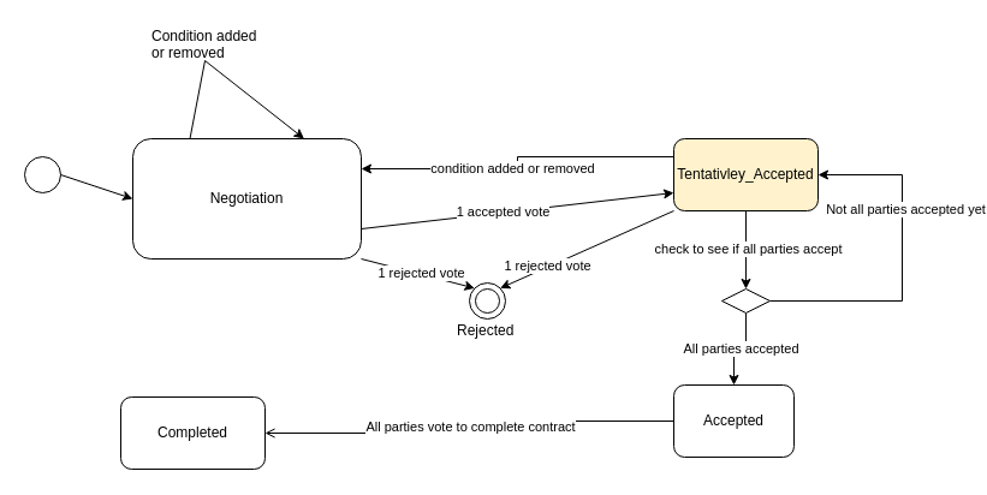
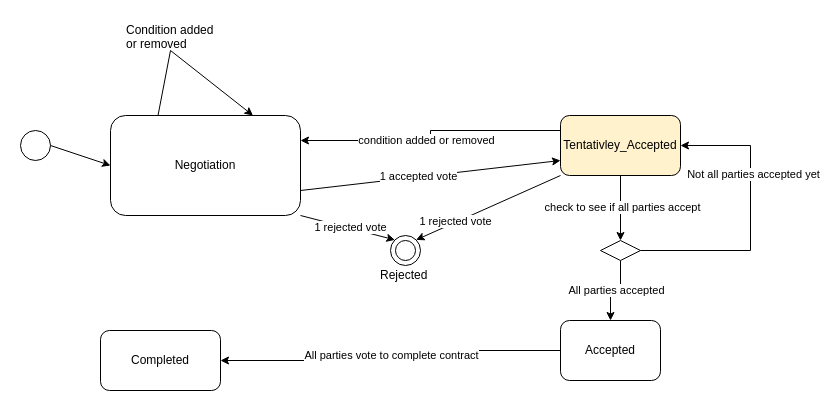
- <mxCell id="9" style="edgeStyle=orthogonalEdgeStyle;rounded=0;orthogonalLoop=1;jettySize=auto;html=1;entryX=1;entryY=0.5;entryDx=0;entryDy=0;endArrow=open;" edge="1" parent="1" source="11" target="19"><mxGeometry relative="1" as="geometry" /></mxCell>
+ <mxCell id="9" style="edgeStyle=orthogonalEdgeStyle;rounded=0;orthogonalLoop=1;jettySize=auto;html=1;entryX=1;entryY=0.5;entryDx=0;entryDy=0;" edge="1" parent="1" source="11" target="19"><mxGeometry relative="1" as="geometry" /></mxCell>
